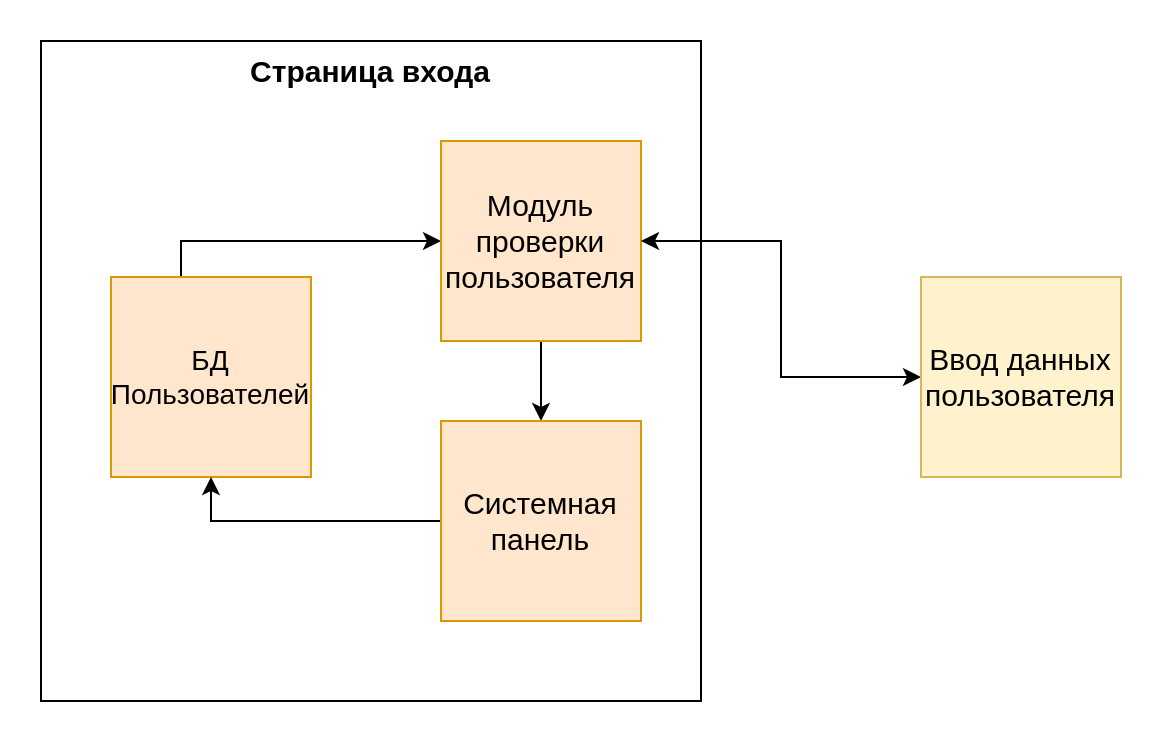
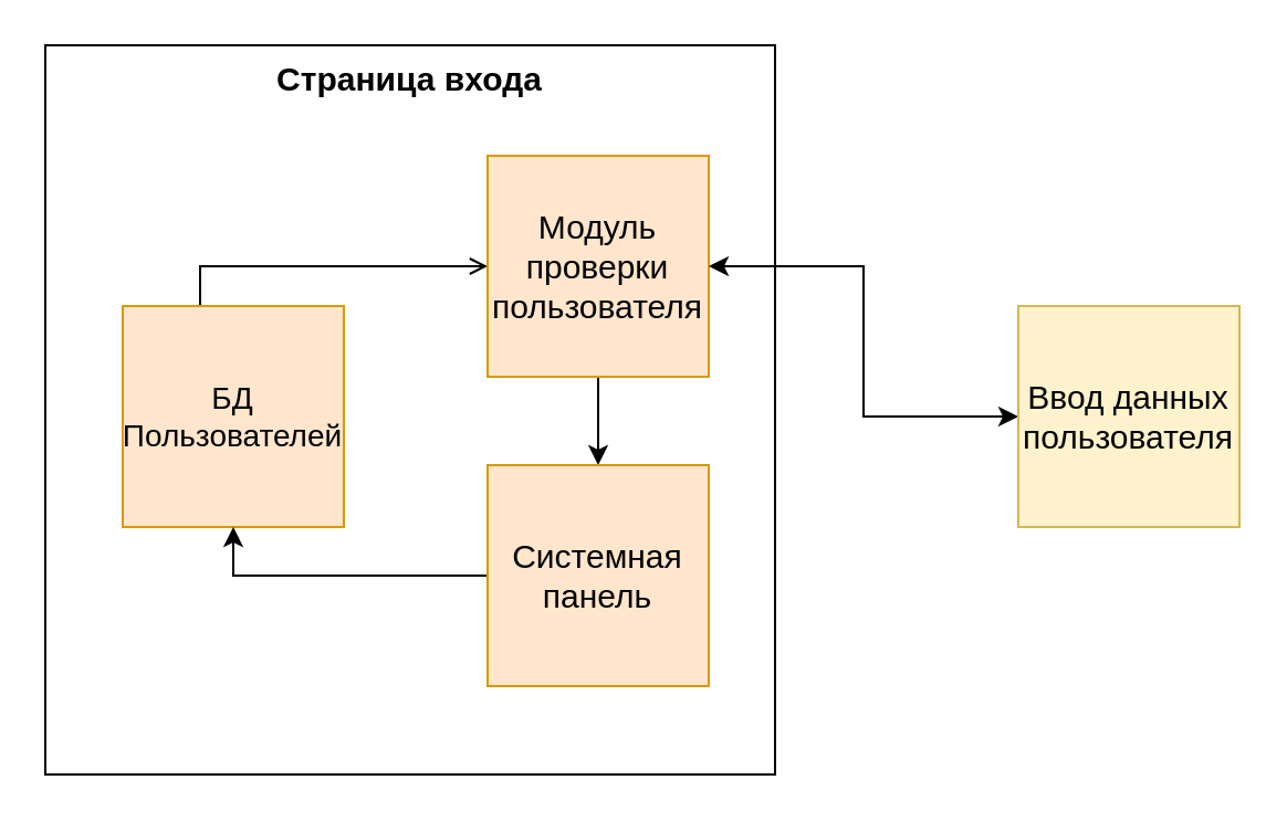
- <mxCell id="3" style="edgeStyle=orthogonalEdgeStyle;rounded=0;orthogonalLoop=1;jettySize=auto;html=1;exitX=0.5;exitY=0;exitDx=0;exitDy=0;fontSize=15;" edge="1" parent="1" source="4" target="6"><mxGeometry relative="1" as="geometry"><Array as="points"><mxPoint x="90" y="120" /></Array></mxGeometry></mxCell>
+ <mxCell id="3" style="edgeStyle=orthogonalEdgeStyle;rounded=0;orthogonalLoop=1;jettySize=auto;html=1;exitX=0.5;exitY=0;exitDx=0;exitDy=0;fontSize=15;endArrow=open;" edge="1" parent="1" source="4" target="6"><mxGeometry relative="1" as="geometry"><Array as="points"><mxPoint x="90" y="120" /></Array></mxGeometry></mxCell>
